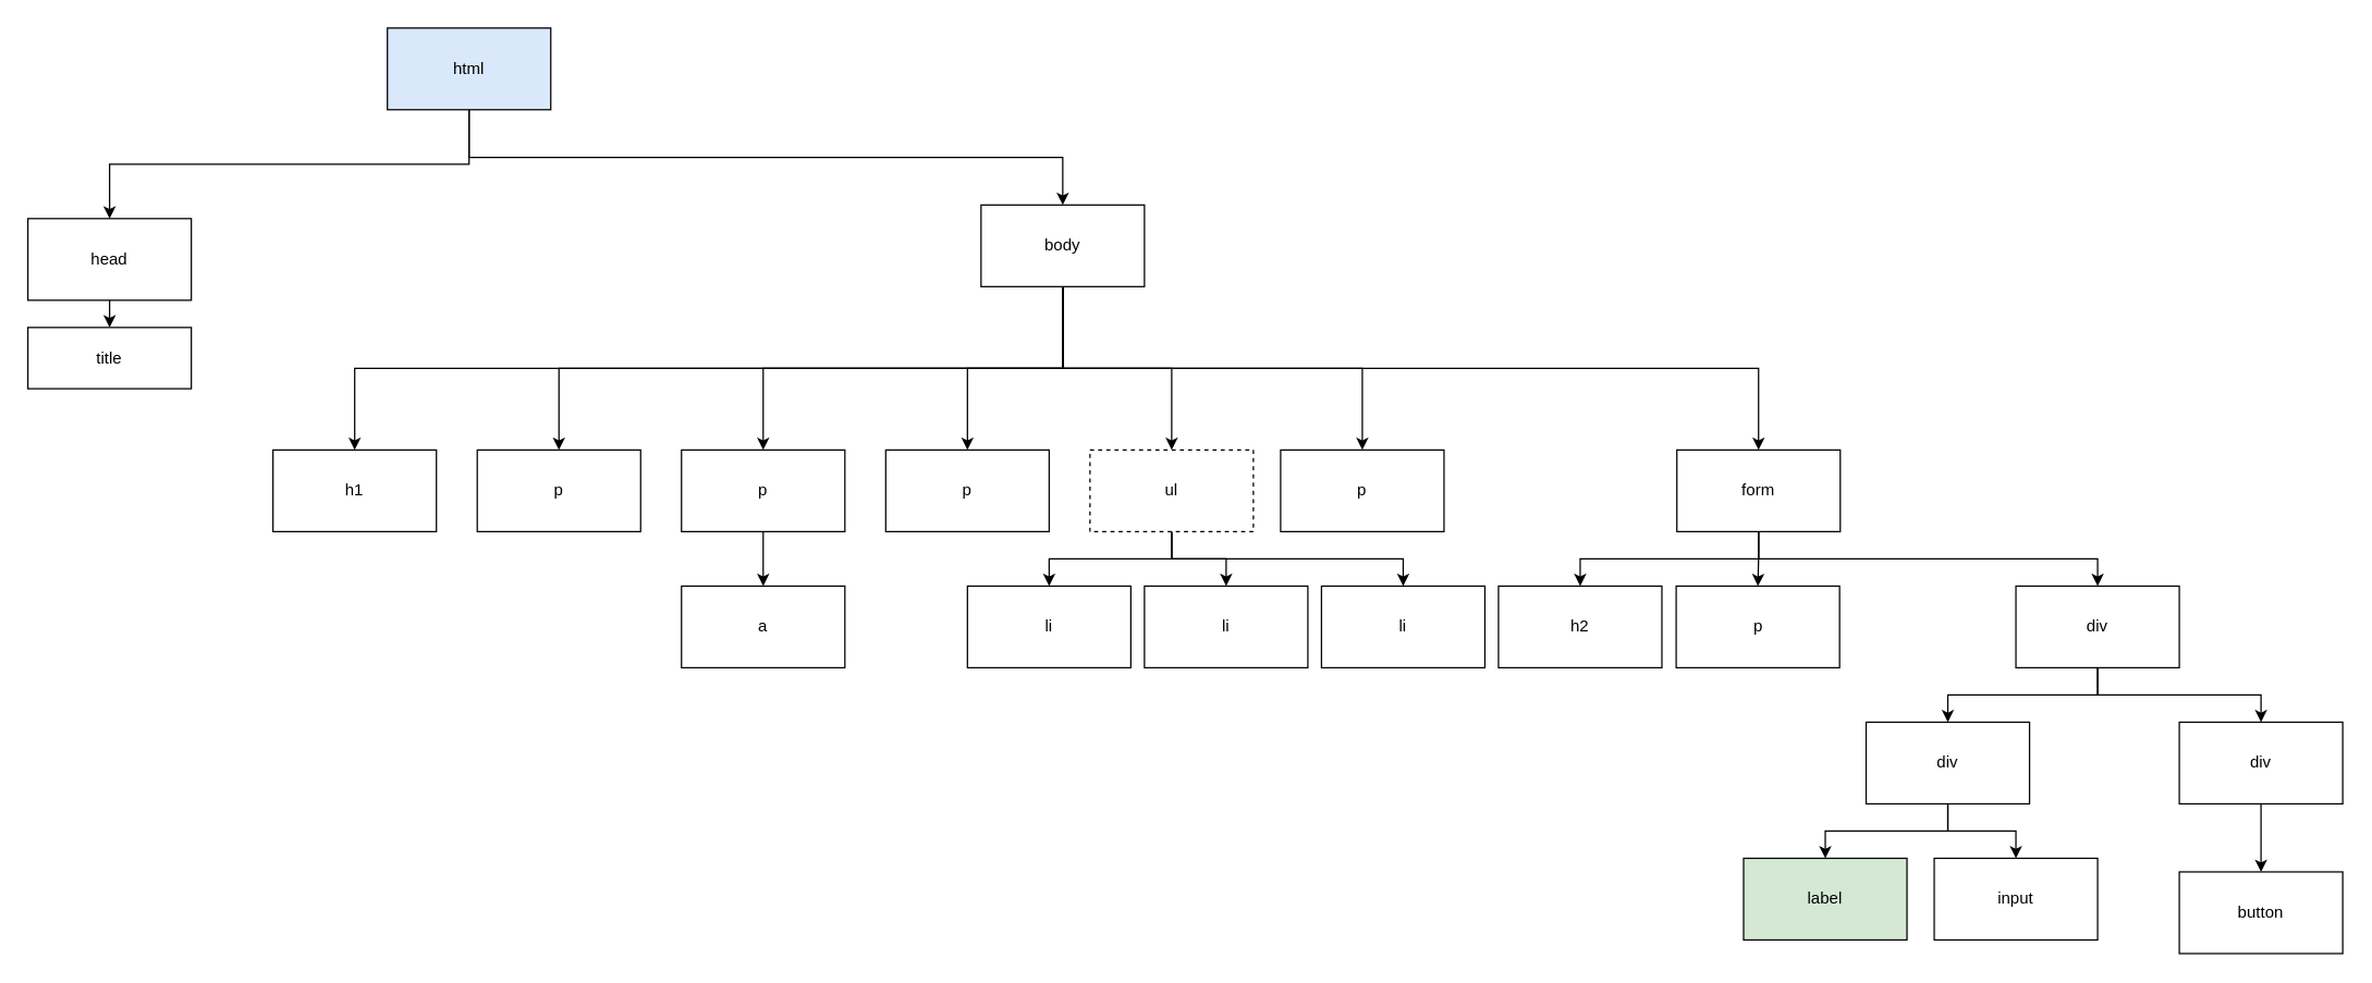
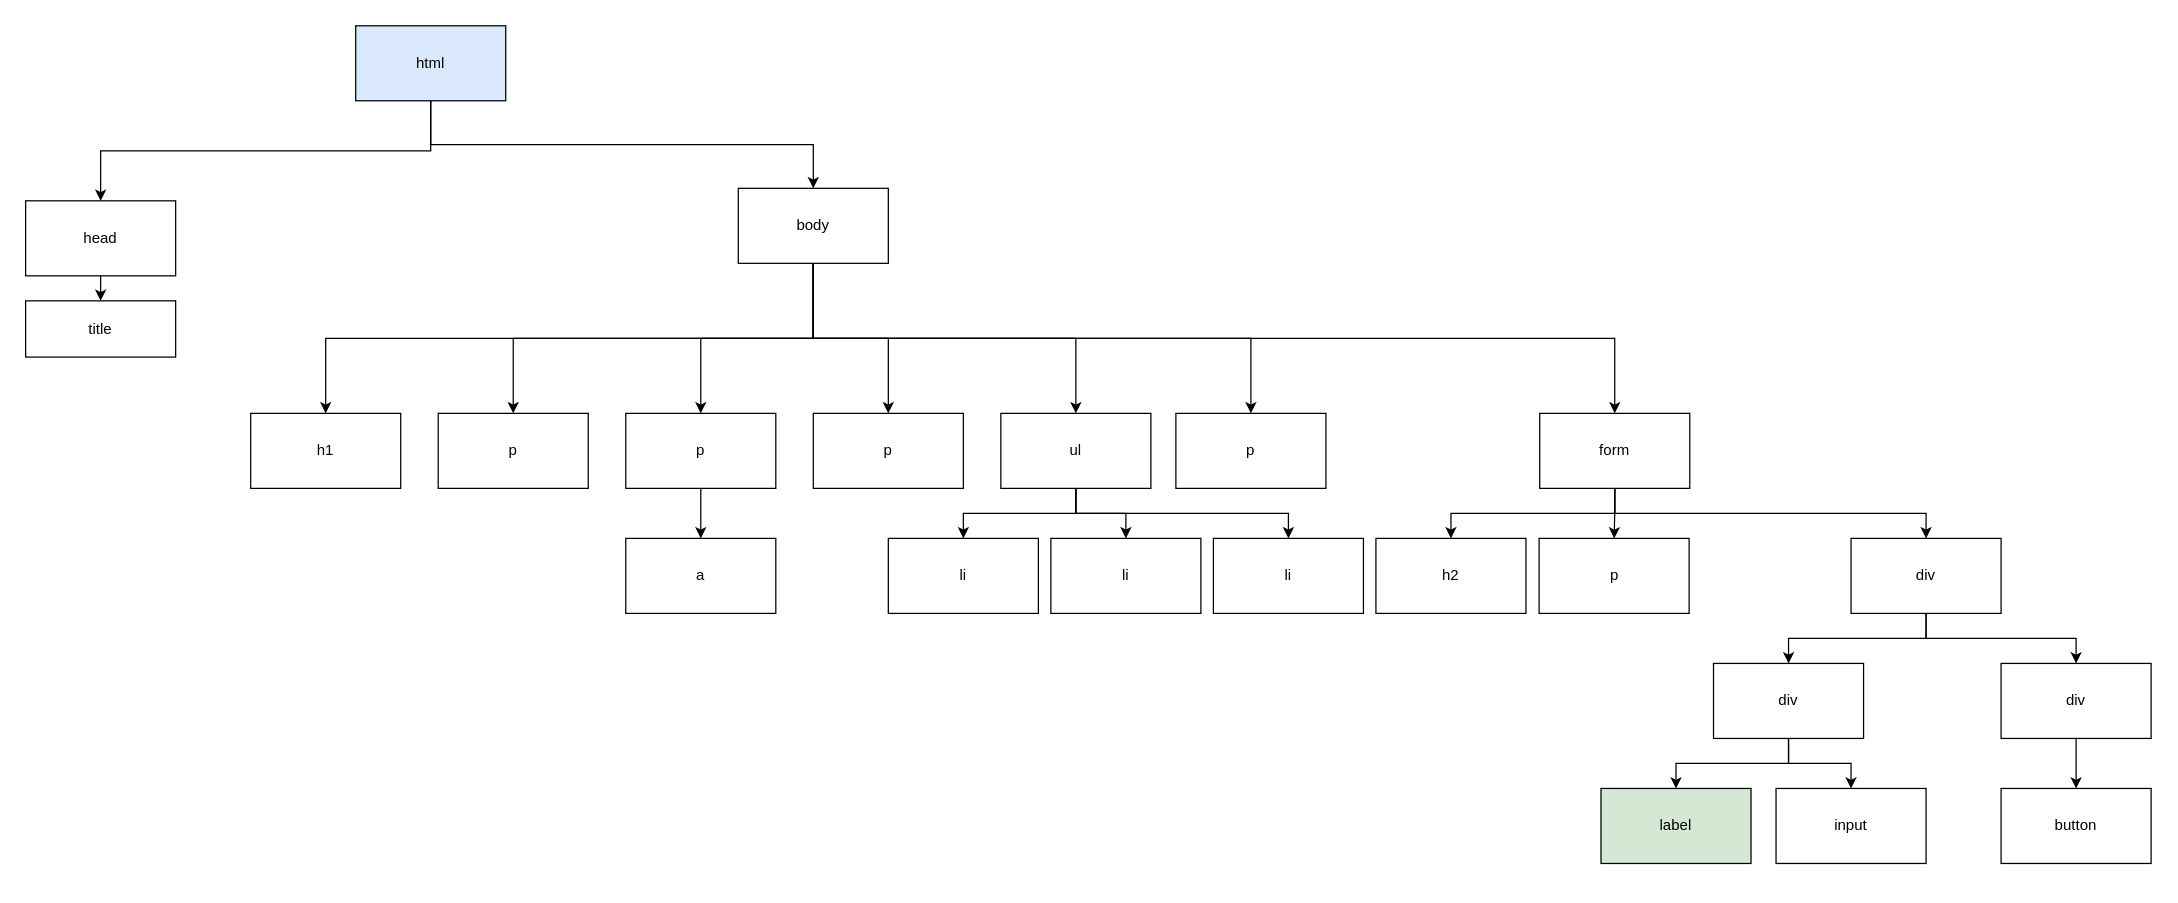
- <mxCell id="14" value="body" style="rounded=0;whiteSpace=wrap;html=1;" vertex="1" parent="1"><mxGeometry x="720" y="150" width="120" height="60" as="geometry" /></mxCell>
+ <mxCell id="14" value="body" style="rounded=0;whiteSpace=wrap;html=1;" vertex="1" parent="1"><mxGeometry x="590" y="150" width="120" height="60" as="geometry" /></mxCell>
- <mxCell id="25" value="ul" style="rounded=0;whiteSpace=wrap;html=1;dashed=1;" vertex="1" parent="1"><mxGeometry x="800" y="330" width="120" height="60" as="geometry" /></mxCell>
+ <mxCell id="25" value="ul" style="rounded=0;whiteSpace=wrap;html=1;" vertex="1" parent="1"><mxGeometry x="800" y="330" width="120" height="60" as="geometry" /></mxCell>
- <mxCell id="46" value="button" style="rounded=0;whiteSpace=wrap;html=1;" vertex="1" parent="1"><mxGeometry x="1600" y="640" width="120" height="60" as="geometry" /></mxCell>
+ <mxCell id="46" value="button" style="rounded=0;whiteSpace=wrap;html=1;" vertex="1" parent="1"><mxGeometry x="1600" y="630" width="120" height="60" as="geometry" /></mxCell>
